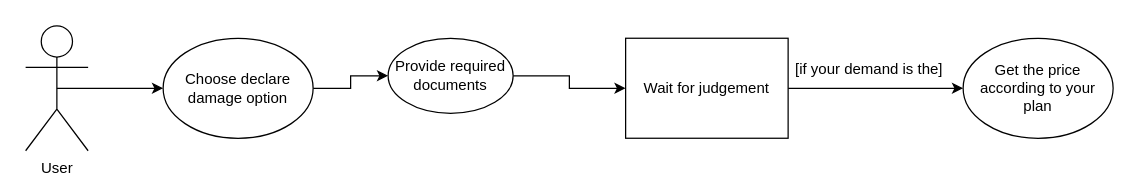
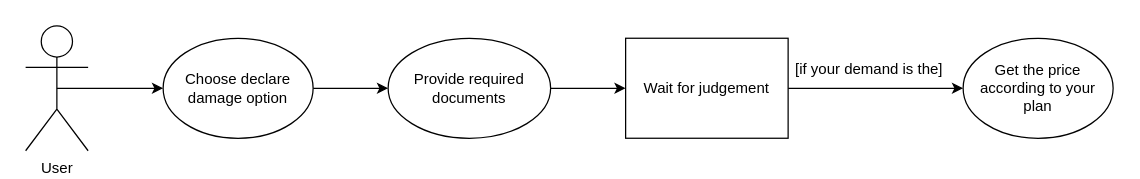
- <mxCell id="7" value="Provide required documents" style="ellipse;whiteSpace=wrap;html=1;" parent="1" vertex="1"><mxGeometry x="310" y="30" width="100" height="60" as="geometry" /></mxCell>
+ <mxCell id="7" value="Provide required documents" style="ellipse;whiteSpace=wrap;html=1;" parent="1" vertex="1"><mxGeometry x="310" y="30" width="130" height="80" as="geometry" /></mxCell>
